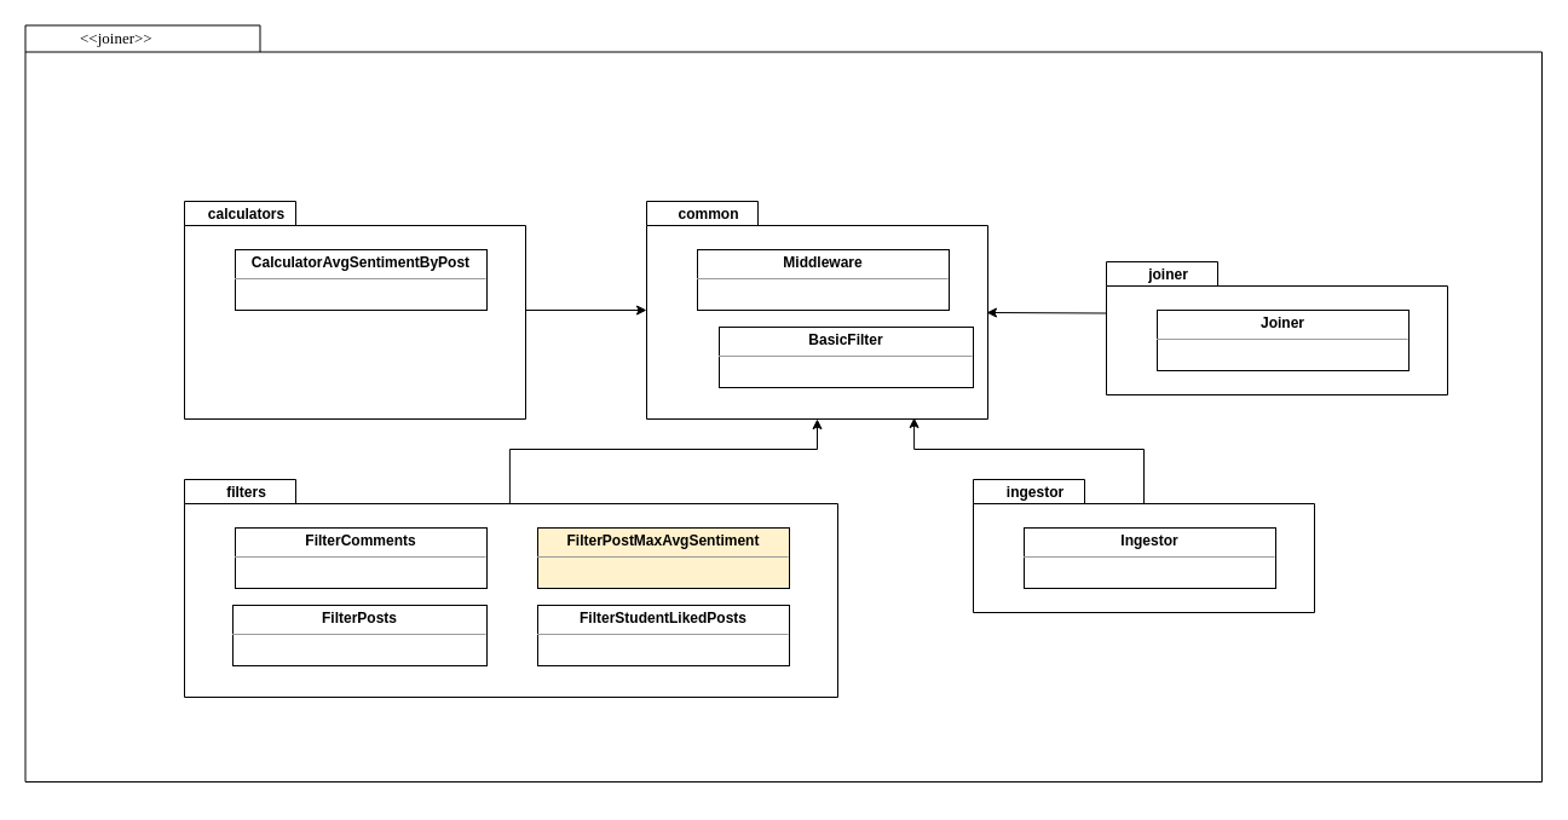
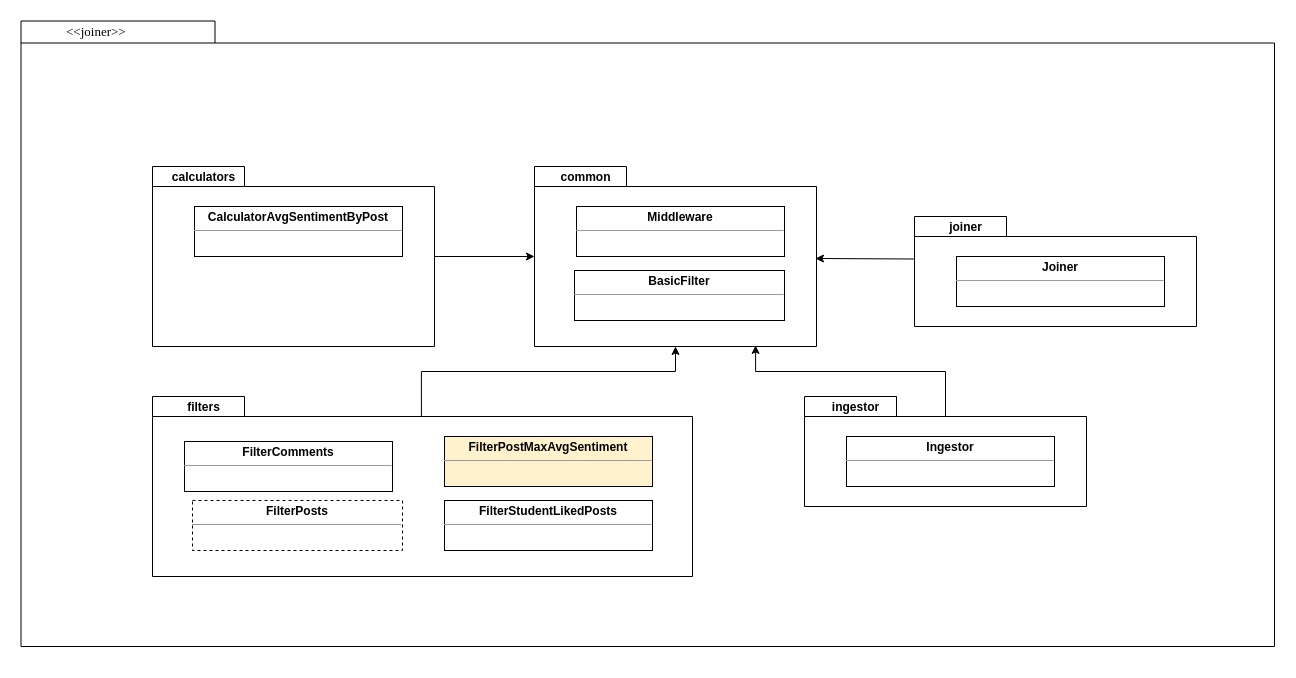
- <mxCell id="22" value="&lt;p style=&quot;margin:0px;margin-top:4px;text-align:center;&quot;&gt;&lt;b&gt;BasicFilter&lt;/b&gt;&lt;/p&gt;&lt;hr size=&quot;1&quot;&gt;&lt;div style=&quot;height:2px;&quot;&gt;&lt;/div&gt;" style="verticalAlign=top;align=left;overflow=fill;fontSize=12;fontFamily=Helvetica;html=1;" vertex="1" parent="18"><mxGeometry x="60" y="104" width="210" height="50" as="geometry" /></mxCell>
+ <mxCell id="22" value="&lt;p style=&quot;margin:0px;margin-top:4px;text-align:center;&quot;&gt;&lt;b&gt;BasicFilter&lt;/b&gt;&lt;/p&gt;&lt;hr size=&quot;1&quot;&gt;&lt;div style=&quot;height:2px;&quot;&gt;&lt;/div&gt;" style="verticalAlign=top;align=left;overflow=fill;fontSize=12;fontFamily=Helvetica;html=1;" vertex="1" parent="18"><mxGeometry x="40" y="104" width="210" height="50" as="geometry" /></mxCell>
- <mxCell id="13" value="&lt;p style=&quot;margin:0px;margin-top:4px;text-align:center;&quot;&gt;&lt;b&gt;FilterComments&lt;/b&gt;&lt;/p&gt;&lt;hr size=&quot;1&quot;&gt;&lt;div style=&quot;height:2px;&quot;&gt;&lt;/div&gt;" style="verticalAlign=top;align=left;overflow=fill;fontSize=12;fontFamily=Helvetica;html=1;" vertex="1" parent="10"><mxGeometry x="42" y="40" width="208" height="50" as="geometry" /></mxCell>
+ <mxCell id="13" value="&lt;p style=&quot;margin:0px;margin-top:4px;text-align:center;&quot;&gt;&lt;b&gt;FilterComments&lt;/b&gt;&lt;/p&gt;&lt;hr size=&quot;1&quot;&gt;&lt;div style=&quot;height:2px;&quot;&gt;&lt;/div&gt;" style="verticalAlign=top;align=left;overflow=fill;fontSize=12;fontFamily=Helvetica;html=1;" vertex="1" parent="10"><mxGeometry x="32" y="45" width="208" height="50" as="geometry" /></mxCell>
- <mxCell id="14" value="&lt;p style=&quot;margin:0px;margin-top:4px;text-align:center;&quot;&gt;&lt;b&gt;FilterPosts&lt;/b&gt;&lt;/p&gt;&lt;hr size=&quot;1&quot;&gt;&lt;div style=&quot;height:2px;&quot;&gt;&lt;/div&gt;" style="verticalAlign=top;align=left;overflow=fill;fontSize=12;fontFamily=Helvetica;html=1;" vertex="1" parent="10"><mxGeometry x="40" y="104" width="210" height="50" as="geometry" /></mxCell>
+ <mxCell id="14" value="&lt;p style=&quot;margin:0px;margin-top:4px;text-align:center;&quot;&gt;&lt;b&gt;FilterPosts&lt;/b&gt;&lt;/p&gt;&lt;hr size=&quot;1&quot;&gt;&lt;div style=&quot;height:2px;&quot;&gt;&lt;/div&gt;" style="verticalAlign=top;align=left;overflow=fill;fontSize=12;fontFamily=Helvetica;html=1;dashed=1;" vertex="1" parent="10"><mxGeometry x="40" y="104" width="210" height="50" as="geometry" /></mxCell>
